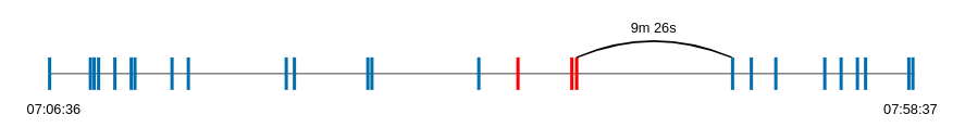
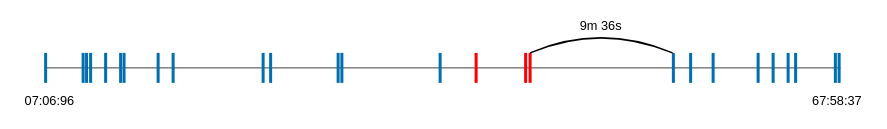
- <mxCell id="31" value="9m 26s" style="text;html=1;align=center;verticalAlign=middle;resizable=0;points=[];autosize=1;strokeColor=none;fillColor=none;fontSize=17;" vertex="1" parent="1"><mxGeometry x="760" y="20" width="80" height="30" as="geometry" /></mxCell>
+ <mxCell id="31" value="9m 36s" style="text;html=1;align=center;verticalAlign=middle;resizable=0;points=[];autosize=1;strokeColor=none;fillColor=none;fontSize=17;" vertex="1" parent="1"><mxGeometry x="760" y="20" width="80" height="30" as="geometry" /></mxCell>
- <mxCell id="3" value="07:06:36" style="text;html=1;align=center;verticalAlign=middle;resizable=0;points=[];autosize=1;strokeColor=none;fillColor=none;fontSize=17;" vertex="1" parent="1"><mxGeometry y="120" width="90" height="30" as="geometry" x="20" /></mxCell>
+ <mxCell id="3" value="07:06:96" style="text;html=1;align=center;verticalAlign=middle;resizable=0;points=[];autosize=1;strokeColor=none;fillColor=none;fontSize=17;" vertex="1" parent="1"><mxGeometry y="120" width="90" height="30" as="geometry" x="20" /></mxCell>
- <mxCell id="30" value="07:58:37" style="text;html=1;align=center;verticalAlign=middle;resizable=0;points=[];autosize=1;strokeColor=none;fillColor=none;fontSize=17;" vertex="1" parent="1"><mxGeometry x="1070" y="120" width="90" height="30" as="geometry" /></mxCell>
+ <mxCell id="30" value="67:58:37" style="text;html=1;align=center;verticalAlign=middle;resizable=0;points=[];autosize=1;strokeColor=none;fillColor=none;fontSize=17;" vertex="1" parent="1"><mxGeometry x="1070" y="120" width="90" height="30" as="geometry" /></mxCell>
